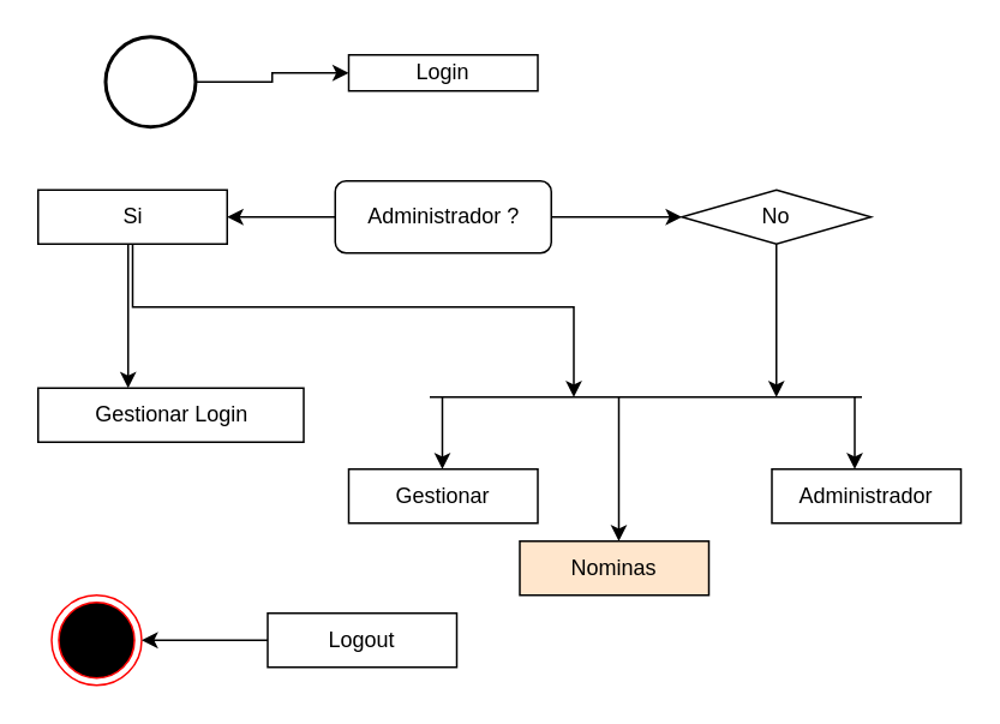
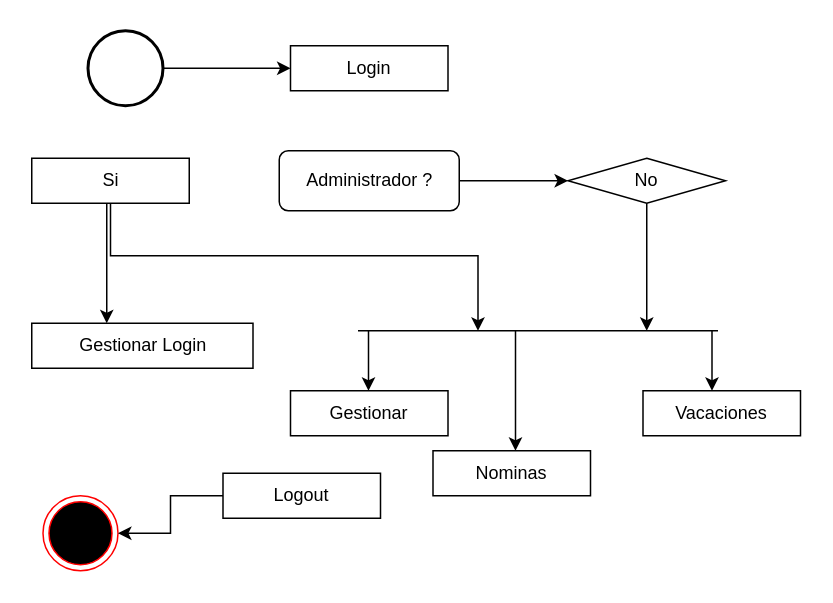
- <mxCell id="5" value="Login" style="rounded=0;whiteSpace=wrap;html=1;" parent="1" vertex="1"><mxGeometry x="193" y="30" width="105" height="20" as="geometry" /></mxCell>
+ <mxCell id="5" value="Login" style="rounded=0;whiteSpace=wrap;html=1;" parent="1" vertex="1"><mxGeometry x="193" y="30" width="105" height="30" as="geometry" /></mxCell>
- <mxCell id="15" style="edgeStyle=orthogonalEdgeStyle;rounded=0;orthogonalLoop=1;jettySize=auto;html=1;entryX=1;entryY=0.5;entryDx=0;entryDy=0;" parent="1" source="17" target="21" edge="1"><mxGeometry relative="1" as="geometry" /></mxCell>
- <mxCell id="14" value="Administrador" style="rounded=0;whiteSpace=wrap;html=1;" parent="1" vertex="1"><mxGeometry x="428" y="260" width="105" height="30" as="geometry" /></mxCell>
+ <mxCell id="14" value="Vacaciones" style="rounded=0;whiteSpace=wrap;html=1;" parent="1" vertex="1"><mxGeometry x="428" y="260" width="105" height="30" as="geometry" /></mxCell>
- <mxCell id="12" value="Nominas" style="rounded=0;whiteSpace=wrap;html=1;fillColor=#ffe6cc;" parent="1" vertex="1"><mxGeometry x="288" y="300" width="105" height="30" as="geometry" /></mxCell>
+ <mxCell id="12" value="Nominas" style="rounded=0;whiteSpace=wrap;html=1;" parent="1" vertex="1"><mxGeometry x="288" y="300" width="105" height="30" as="geometry" /></mxCell>
- <mxCell id="23" value="Logout" style="rounded=0;whiteSpace=wrap;html=1;" parent="1" vertex="1"><mxGeometry x="148" y="340" width="105" height="30" as="geometry" /></mxCell>
+ <mxCell id="23" value="Logout" style="rounded=0;whiteSpace=wrap;html=1;" parent="1" vertex="1"><mxGeometry x="148" y="315" width="105" height="30" as="geometry" /></mxCell>
